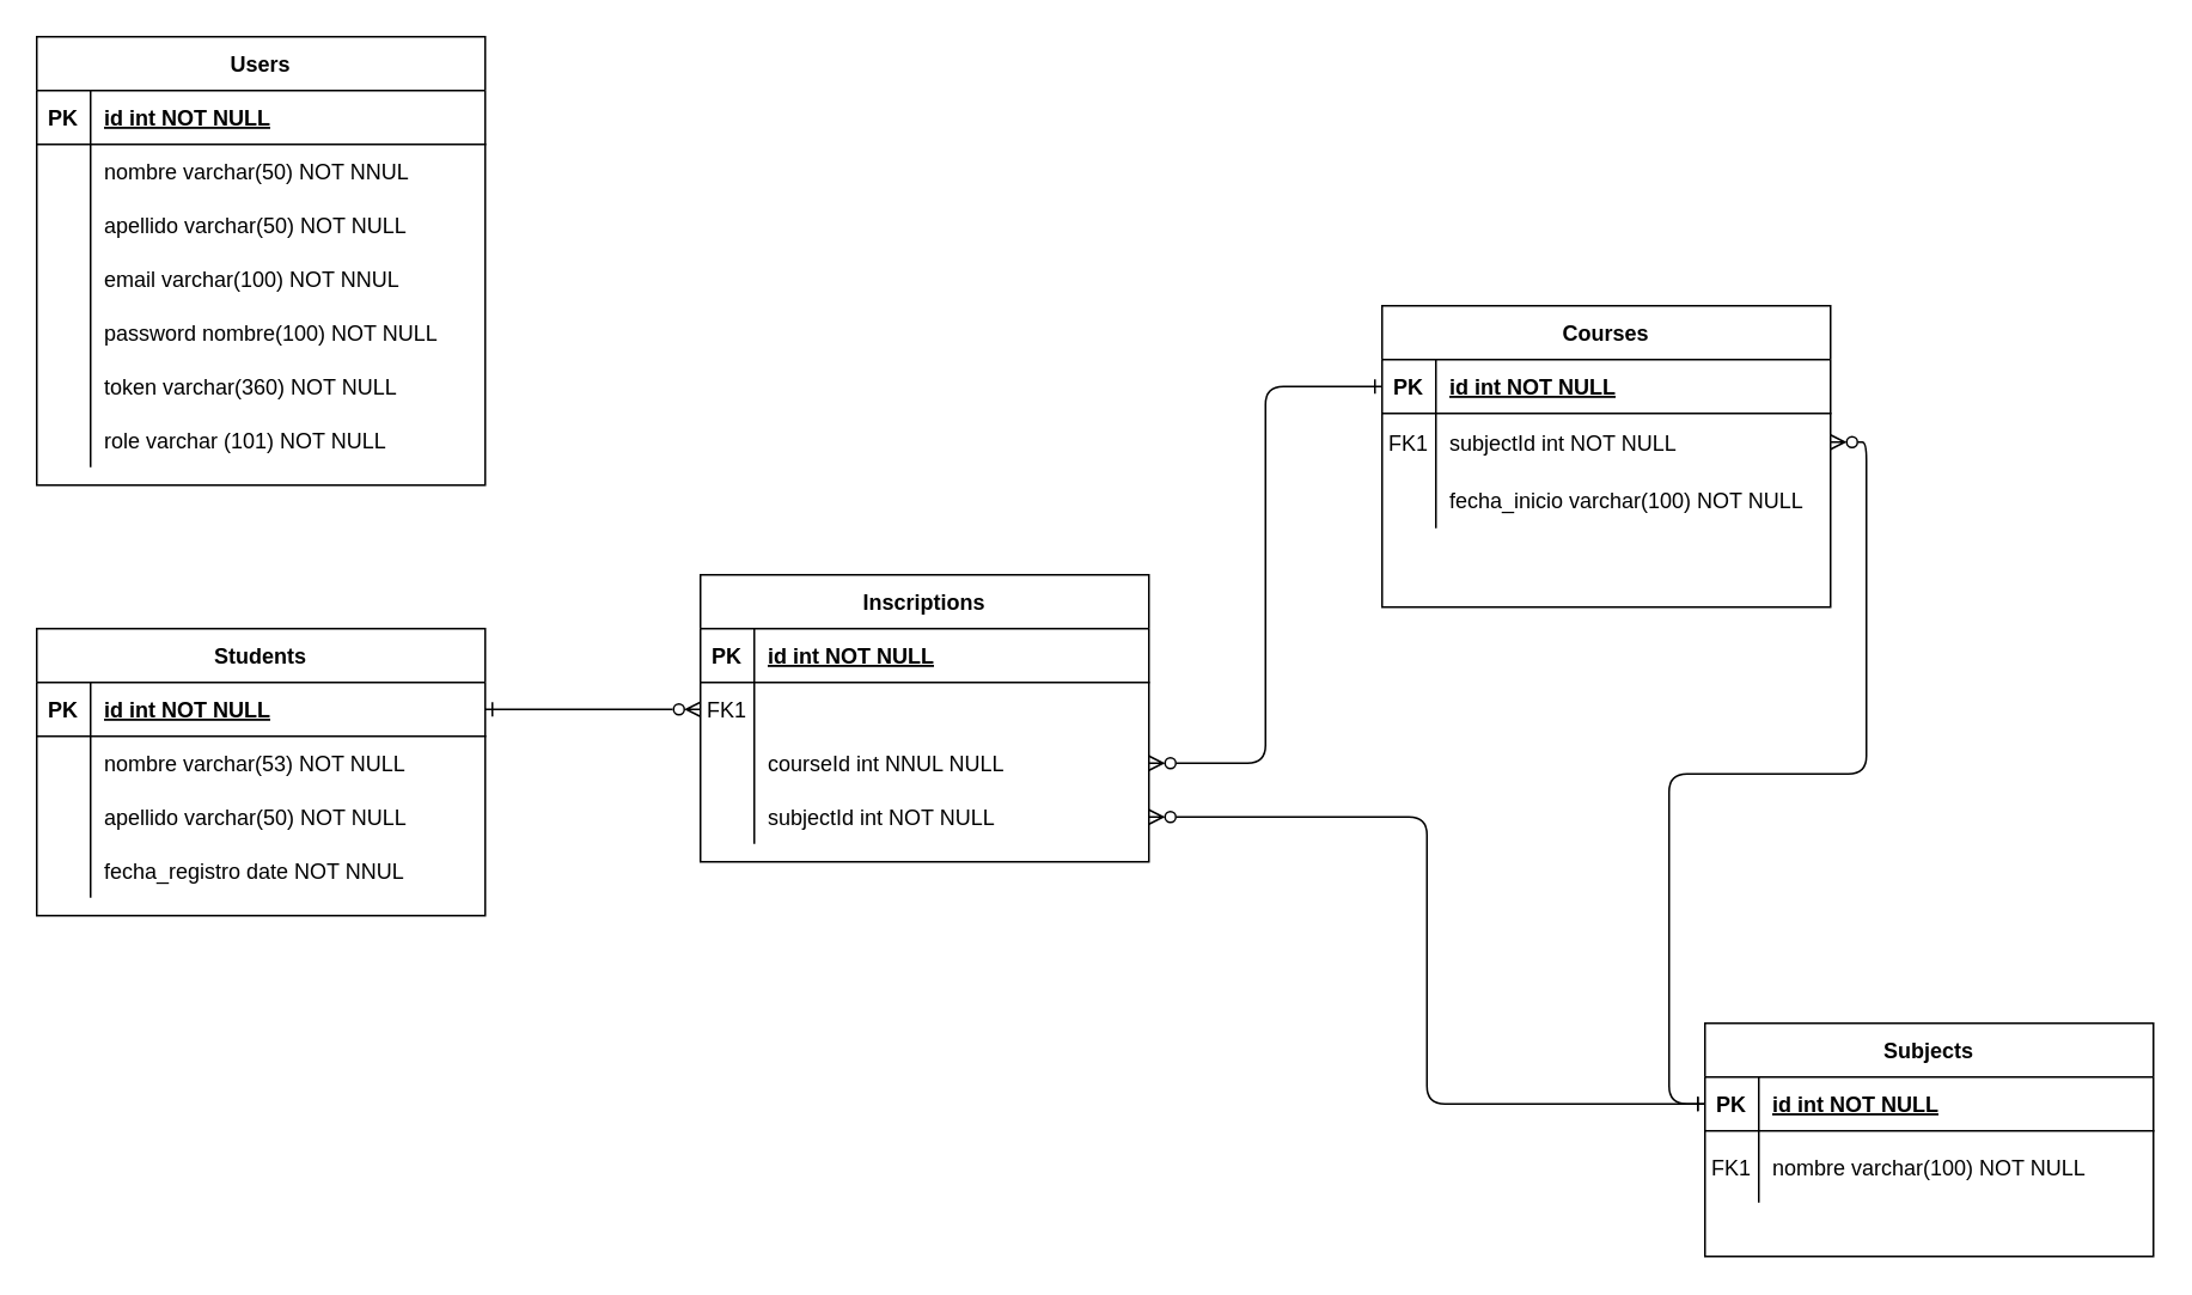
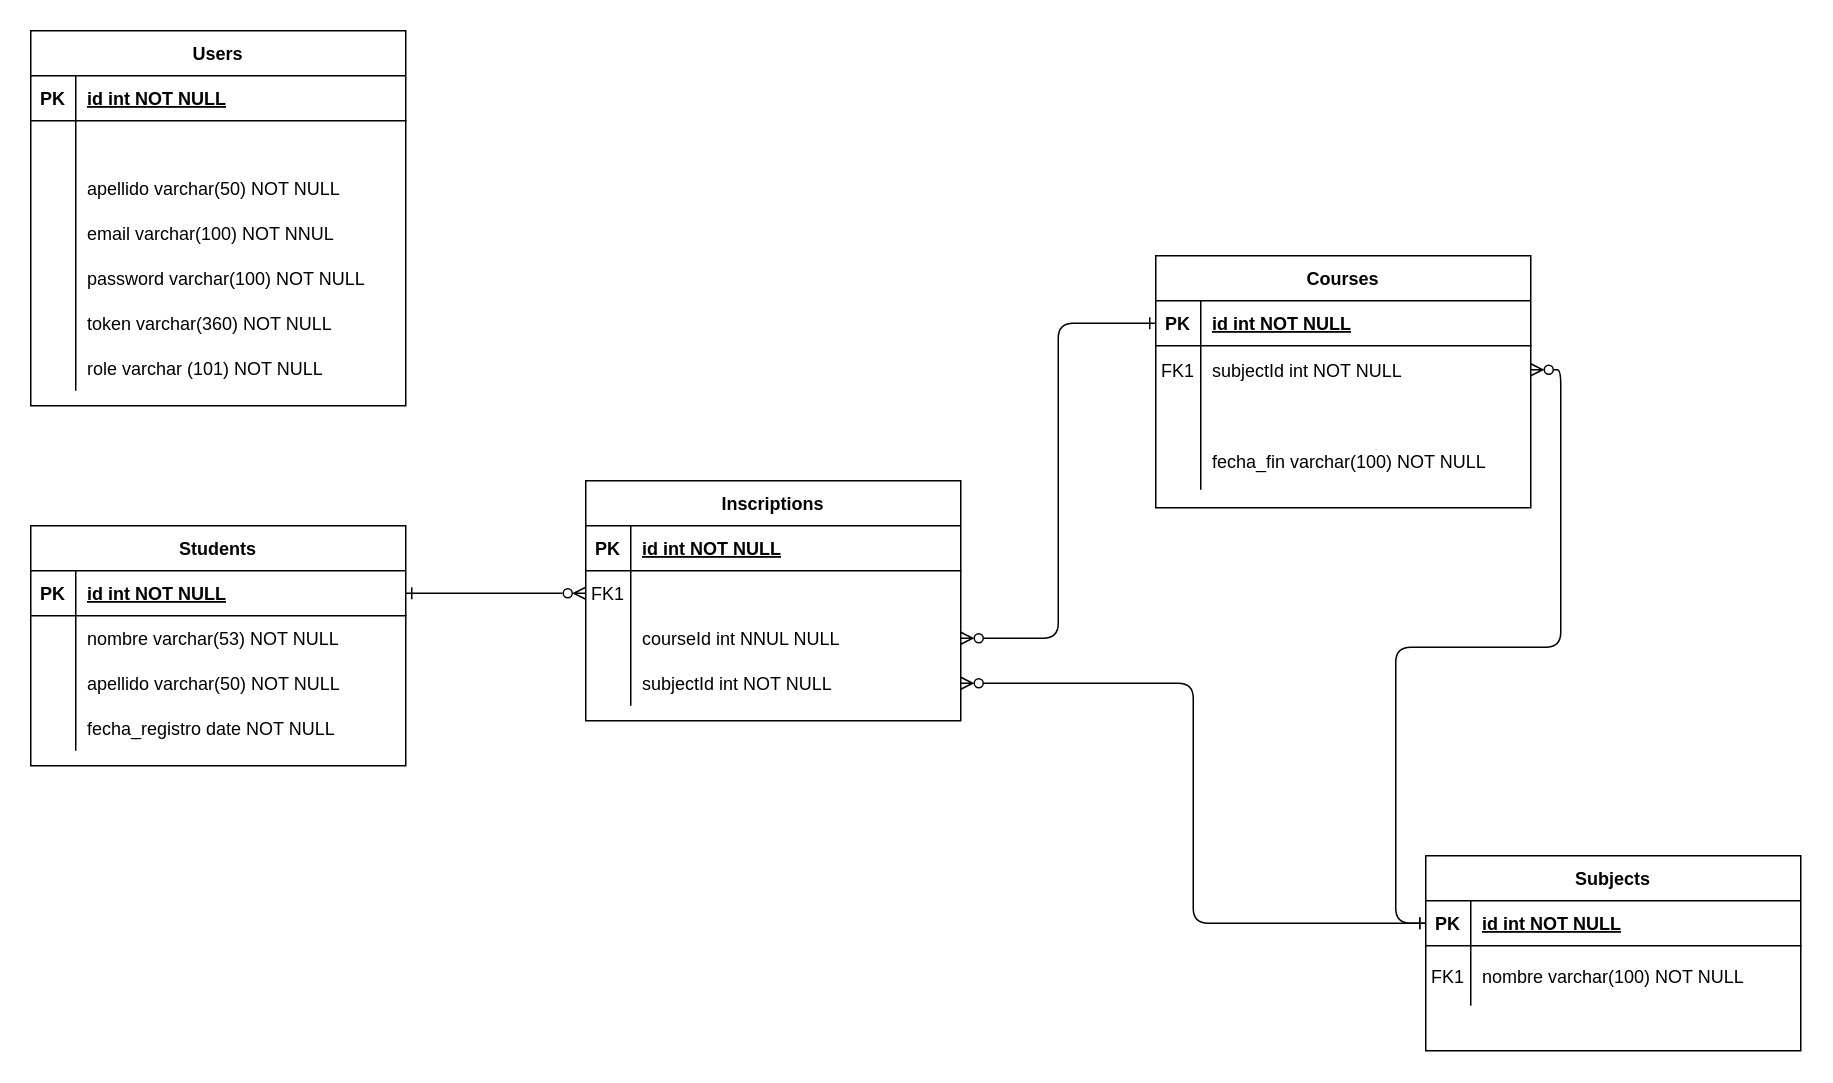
- <mxCell id="59" value="nombre varchar(50) NOT NNUL" style="shape=partialRectangle;overflow=hidden;connectable=0;fillColor=none;top=0;left=0;bottom=0;right=0;align=left;spacingLeft=6;" parent="57" vertex="1"><mxGeometry x="30" width="220" height="30" as="geometry"><mxRectangle width="220" height="30" as="alternateBounds" /></mxGeometry></mxCell>
- <mxCell id="68" value="password nombre(100) NOT NULL" style="shape=partialRectangle;overflow=hidden;connectable=0;fillColor=none;top=0;left=0;bottom=0;right=0;align=left;spacingLeft=6;" parent="66" vertex="1"><mxGeometry x="30" width="220" height="30" as="geometry"><mxRectangle width="220" height="30" as="alternateBounds" /></mxGeometry></mxCell>
+ <mxCell id="68" value="password varchar(100) NOT NULL" style="shape=partialRectangle;overflow=hidden;connectable=0;fillColor=none;top=0;left=0;bottom=0;right=0;align=left;spacingLeft=6;" parent="66" vertex="1"><mxGeometry x="30" width="220" height="30" as="geometry"><mxRectangle width="220" height="30" as="alternateBounds" /></mxGeometry></mxCell>
- <mxCell id="11" value="fecha_inicio varchar(100) NOT NULL" style="shape=partialRectangle;overflow=hidden;connectable=0;fillColor=none;top=0;left=0;bottom=0;right=0;align=left;spacingLeft=6;verticalAlign=middle;" parent="9" vertex="1"><mxGeometry x="30" width="220" height="32" as="geometry"><mxRectangle width="220" height="32" as="alternateBounds" /></mxGeometry></mxCell>
+ <mxCell id="14" value="fecha_fin varchar(100) NOT NULL" style="shape=partialRectangle;overflow=hidden;connectable=0;fillColor=none;top=0;left=0;bottom=0;right=0;align=left;spacingLeft=6;verticalAlign=top;" parent="12" vertex="1"><mxGeometry x="30" width="220" height="32" as="geometry"><mxRectangle width="220" height="32" as="alternateBounds" /></mxGeometry></mxCell>
- <mxCell id="37" value="fecha_registro date NOT NNUL" style="shape=partialRectangle;overflow=hidden;connectable=0;fillColor=none;top=0;left=0;bottom=0;right=0;align=left;spacingLeft=6;" parent="35" vertex="1"><mxGeometry x="30" width="220" height="30" as="geometry"><mxRectangle width="220" height="30" as="alternateBounds" /></mxGeometry></mxCell>
+ <mxCell id="37" value="fecha_registro date NOT NULL" style="shape=partialRectangle;overflow=hidden;connectable=0;fillColor=none;top=0;left=0;bottom=0;right=0;align=left;spacingLeft=6;" parent="35" vertex="1"><mxGeometry x="30" width="220" height="30" as="geometry"><mxRectangle width="220" height="30" as="alternateBounds" /></mxGeometry></mxCell>
